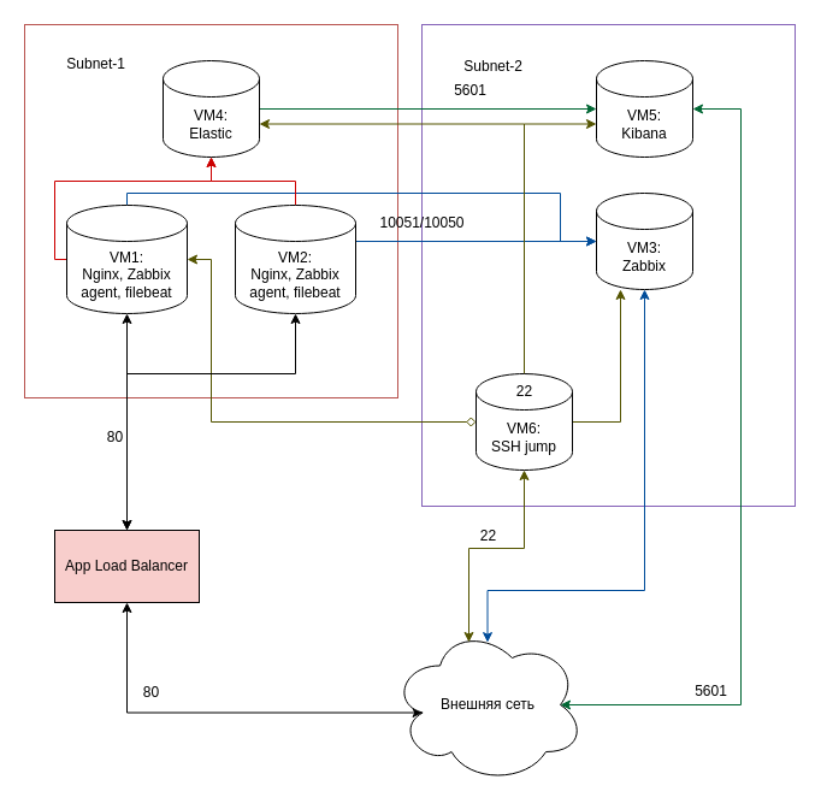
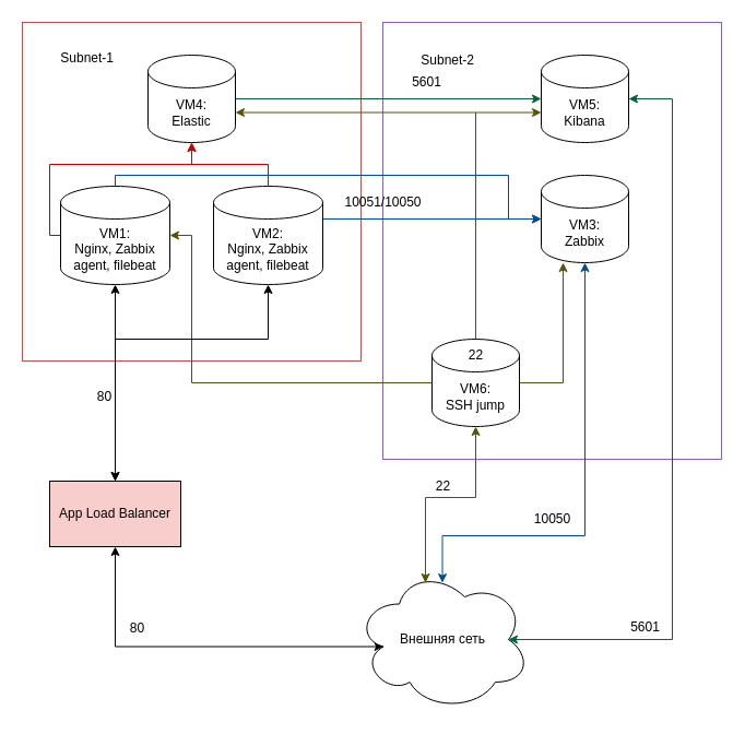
- <mxCell id="5" style="edgeStyle=orthogonalEdgeStyle;rounded=0;orthogonalLoop=1;jettySize=auto;html=1;entryX=0;entryY=0.5;entryDx=0;entryDy=0;entryPerimeter=0;endArrow=diamond;endFill=0;startArrow=classic;startFill=1;strokeColor=#545400;" edge="1" parent="1" source="7" target="26"><mxGeometry relative="1" as="geometry"><mxPoint x="175" y="380" as="targetPoint" /><Array as="points"><mxPoint x="175" y="215" /><mxPoint x="175" y="350" /></Array></mxGeometry></mxCell>
+ <mxCell id="5" style="edgeStyle=orthogonalEdgeStyle;rounded=0;orthogonalLoop=1;jettySize=auto;html=1;entryX=0;entryY=0.5;entryDx=0;entryDy=0;entryPerimeter=0;endArrow=none;endFill=0;startArrow=classic;startFill=1;strokeColor=#545400;" edge="1" parent="1" source="7" target="26"><mxGeometry relative="1" as="geometry"><mxPoint x="175" y="380" as="targetPoint" /><Array as="points"><mxPoint x="175" y="215" /><mxPoint x="175" y="350" /></Array></mxGeometry></mxCell>
+ <mxCell id="31" value="10050" style="text;html=1;align=center;verticalAlign=middle;resizable=0;points=[];autosize=1;strokeColor=none;fillColor=none;" vertex="1" parent="1"><mxGeometry x="475" y="460" width="60" height="30" as="geometry" /></mxCell>
